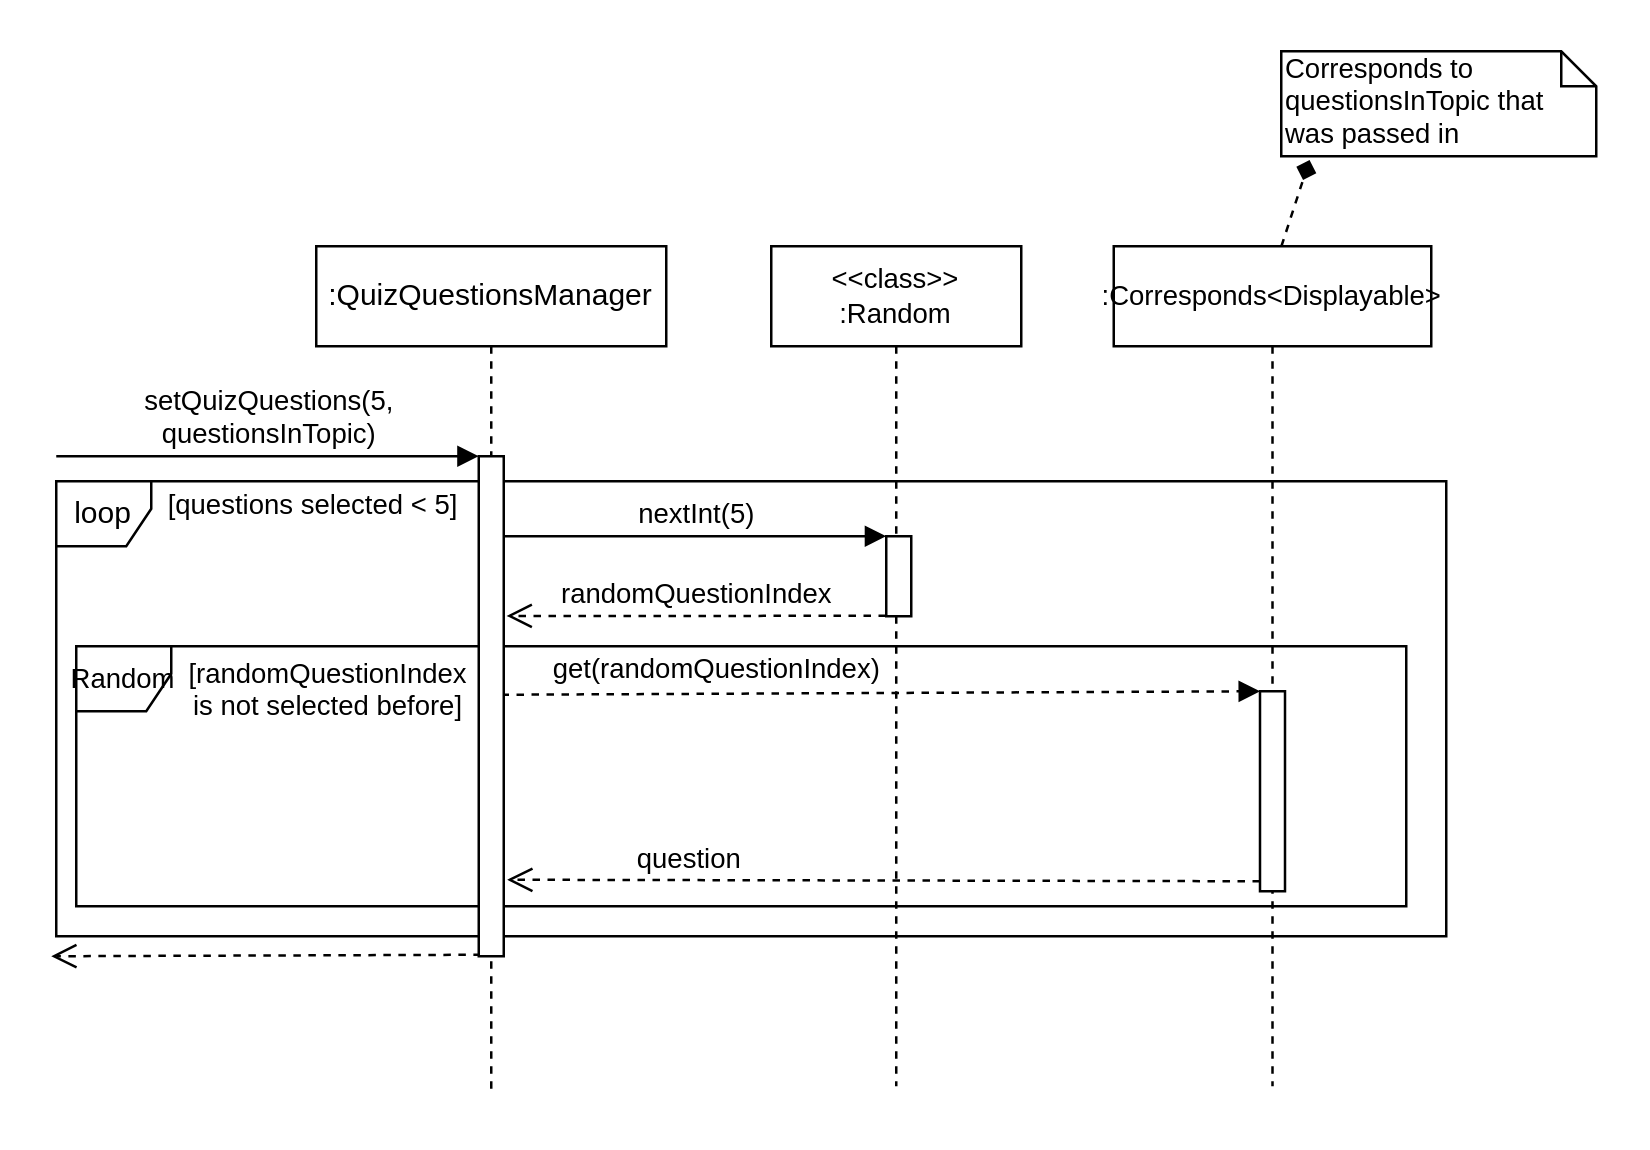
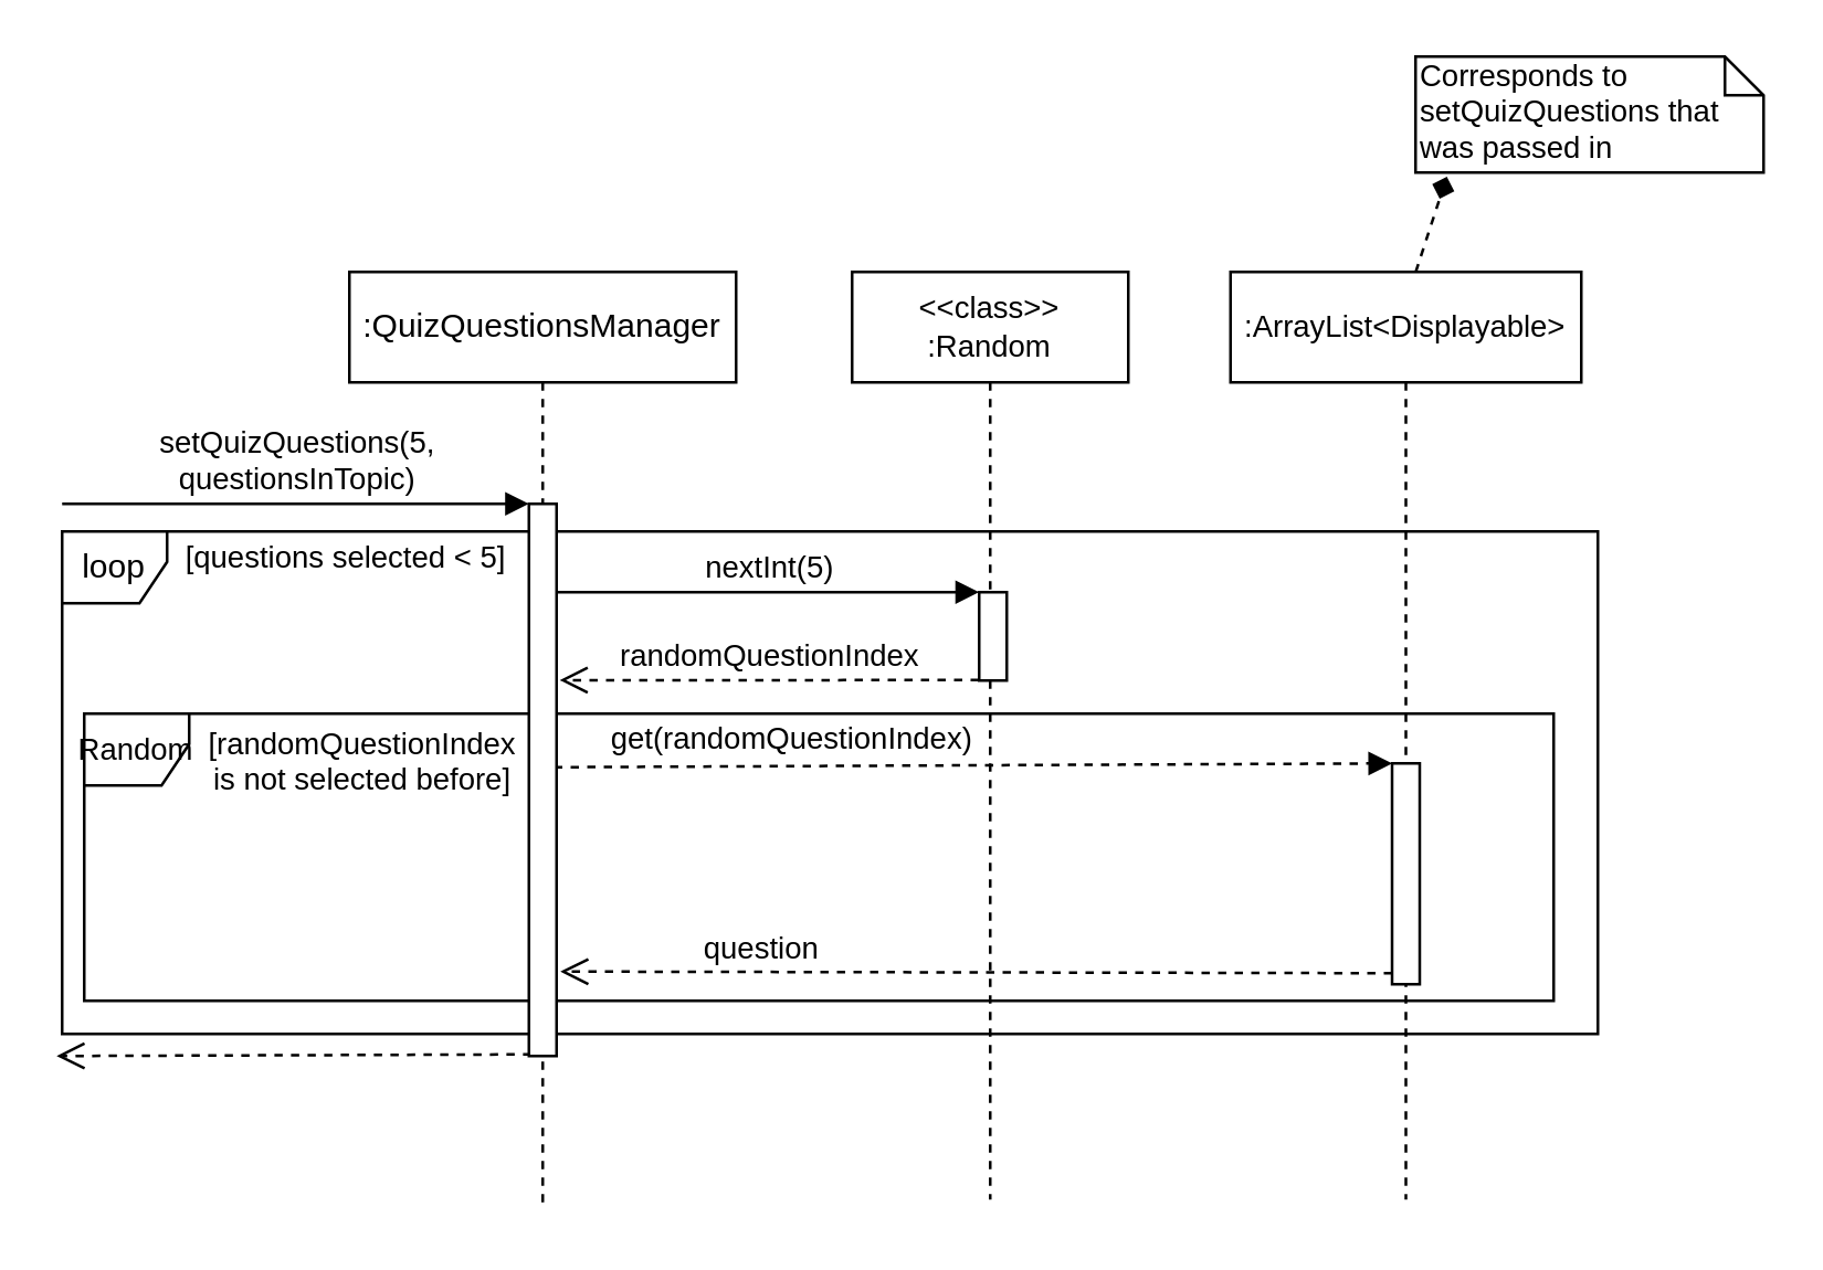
- <mxCell id="18" value="Corresponds to questionsInTopic that was passed in" style="shape=note;whiteSpace=wrap;html=1;size=14;verticalAlign=top;align=left;spacingTop=-6;fontSize=11;" vertex="1" parent="1"><mxGeometry x="512" y="20" width="126" height="42" as="geometry" /></mxCell>
+ <mxCell id="18" value="Corresponds to setQuizQuestions that was passed in" style="shape=note;whiteSpace=wrap;html=1;size=14;verticalAlign=top;align=left;spacingTop=-6;fontSize=11;" vertex="1" parent="1"><mxGeometry x="512" y="20" width="126" height="42" as="geometry" /></mxCell>
- <mxCell id="13" value=":Corresponds&amp;lt;Displayable&amp;gt;" style="shape=umlLifeline;perimeter=lifelinePerimeter;whiteSpace=wrap;html=1;container=1;collapsible=0;recursiveResize=0;outlineConnect=0;fontSize=11;" vertex="1" parent="1"><mxGeometry x="445" y="98" width="127" height="336" as="geometry" /></mxCell>
+ <mxCell id="13" value=":ArrayList&amp;lt;Displayable&amp;gt;" style="shape=umlLifeline;perimeter=lifelinePerimeter;whiteSpace=wrap;html=1;container=1;collapsible=0;recursiveResize=0;outlineConnect=0;fontSize=11;" vertex="1" parent="1"><mxGeometry x="445" y="98" width="127" height="336" as="geometry" /></mxCell>
